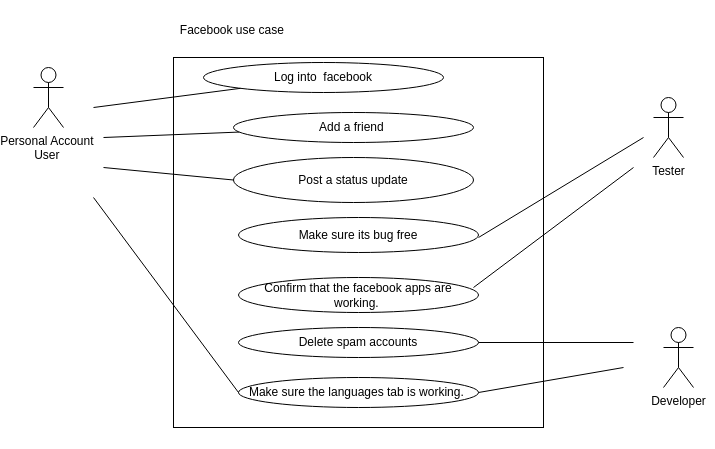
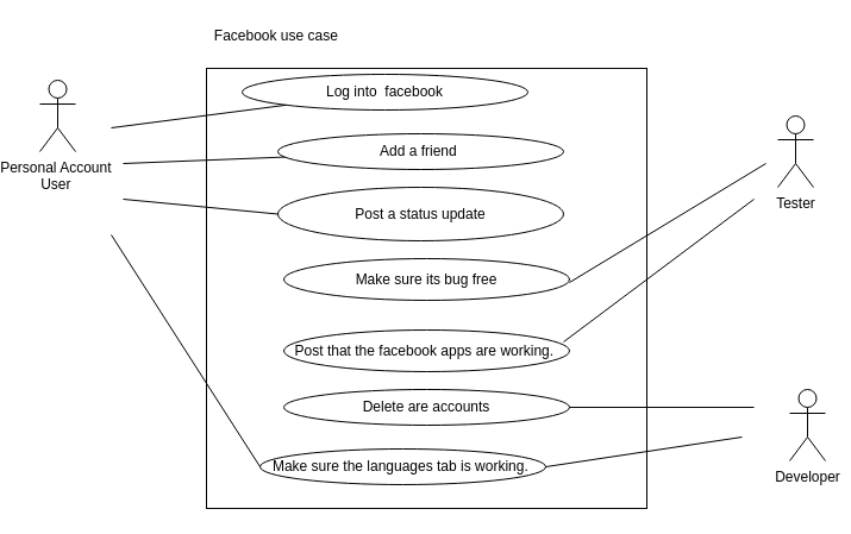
- <mxCell id="10" value="Confirm that the facebook apps are working.&amp;nbsp;" style="ellipse;whiteSpace=wrap;html=1;" vertex="1" parent="1"><mxGeometry x="225" y="277" width="240" height="35" as="geometry" /></mxCell>
+ <mxCell id="10" value="Post that the facebook apps are working.&amp;nbsp;" style="ellipse;whiteSpace=wrap;html=1;" vertex="1" parent="1"><mxGeometry x="225" y="277" width="240" height="35" as="geometry" /></mxCell>
- <mxCell id="12" value="Delete spam accounts" style="ellipse;whiteSpace=wrap;html=1;" vertex="1" parent="1"><mxGeometry x="225" y="327" width="240" height="30" as="geometry" /></mxCell>
+ <mxCell id="12" value="Delete are accounts" style="ellipse;whiteSpace=wrap;html=1;" vertex="1" parent="1"><mxGeometry x="225" y="327" width="240" height="30" as="geometry" /></mxCell>
- <mxCell id="9" value="Make sure the languages tab is working.&amp;nbsp;" style="ellipse;whiteSpace=wrap;html=1;" vertex="1" parent="1"><mxGeometry x="225" y="377" width="240" height="30" as="geometry" /></mxCell>
+ <mxCell id="9" value="Make sure the languages tab is working.&amp;nbsp;" style="ellipse;whiteSpace=wrap;html=1;" vertex="1" parent="1"><mxGeometry x="205" y="377" width="240" height="30" as="geometry" /></mxCell>
